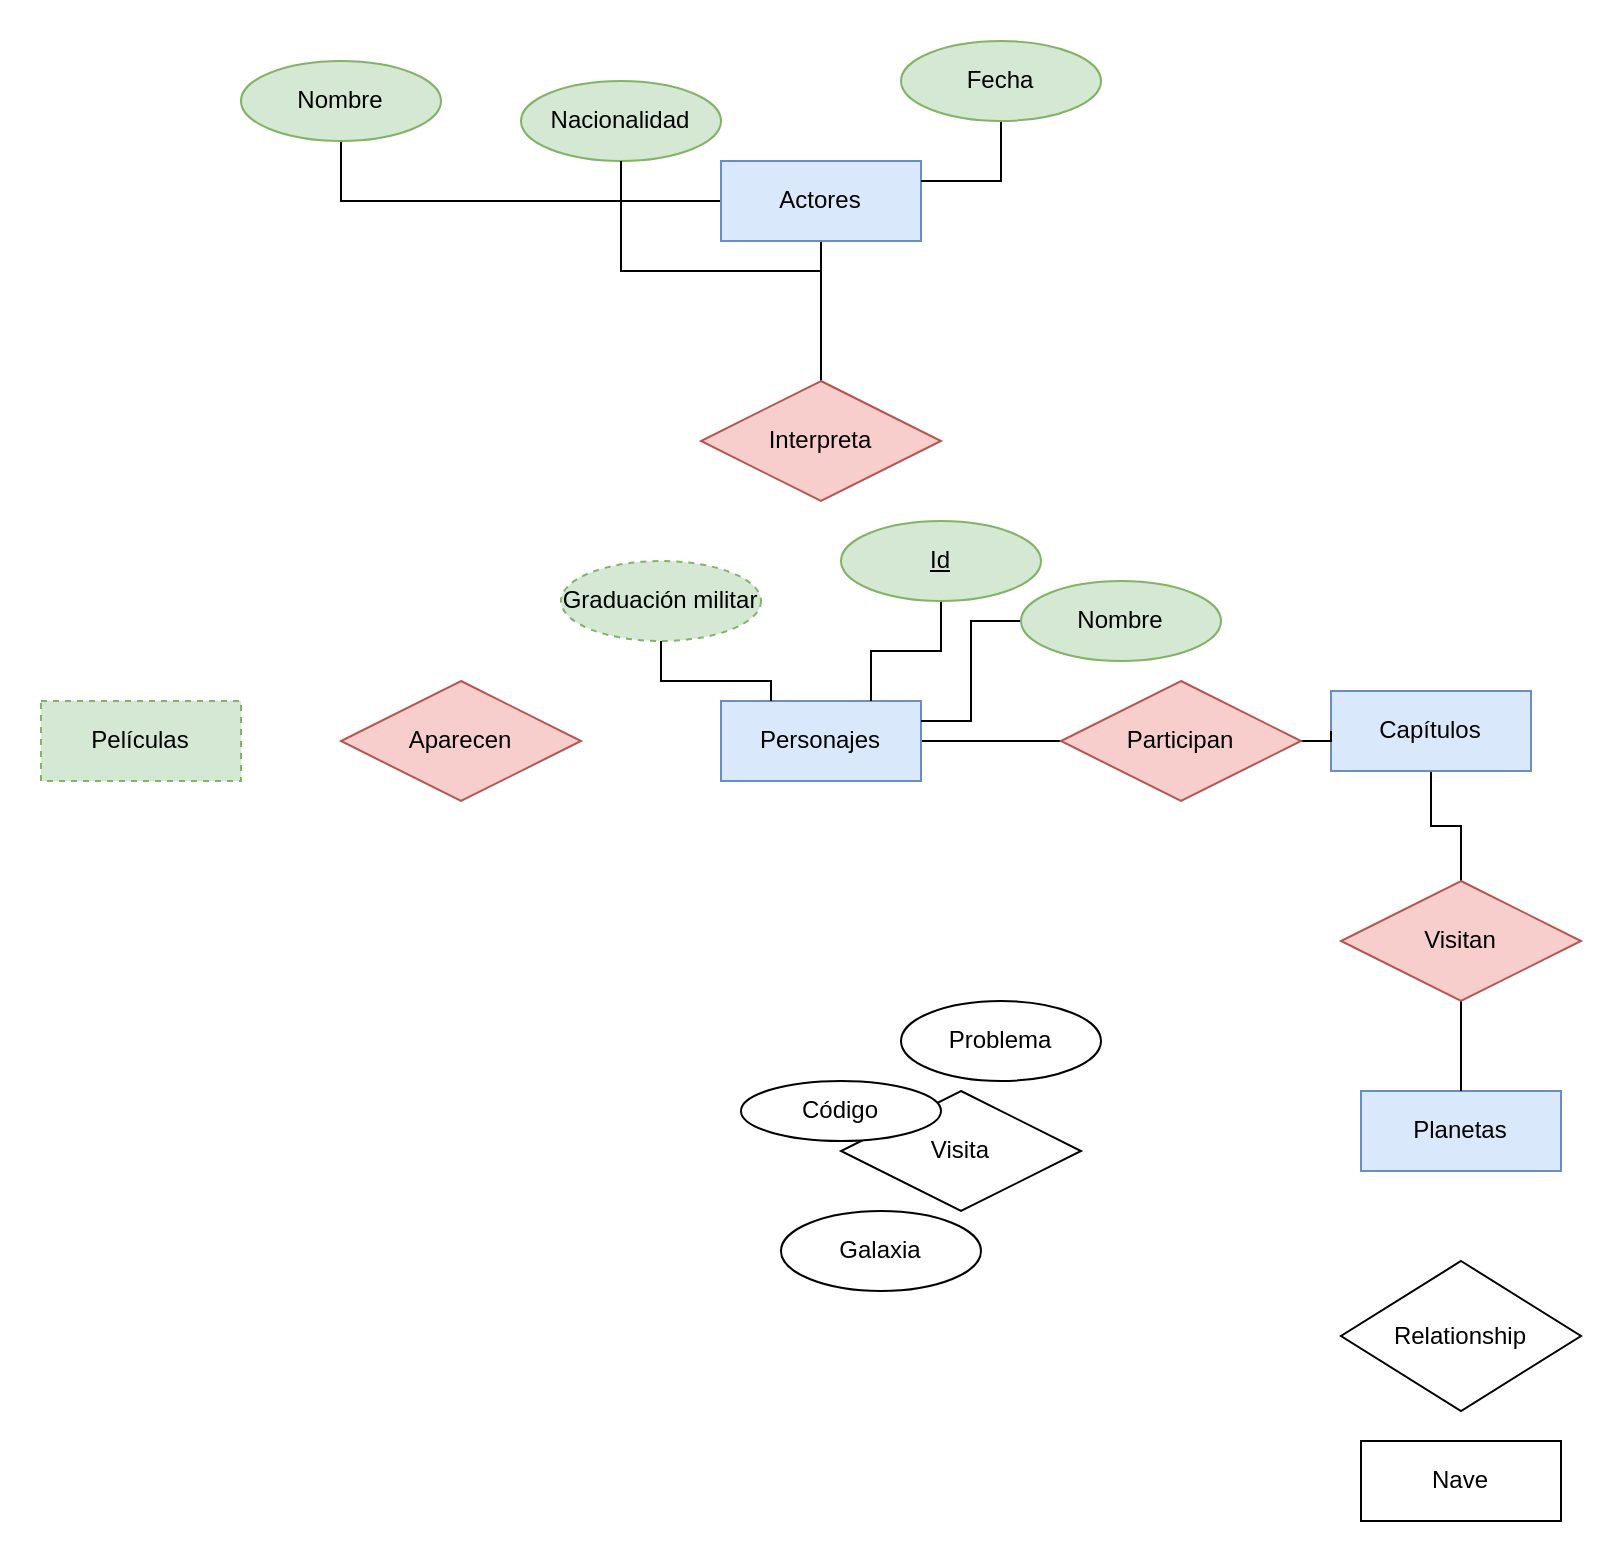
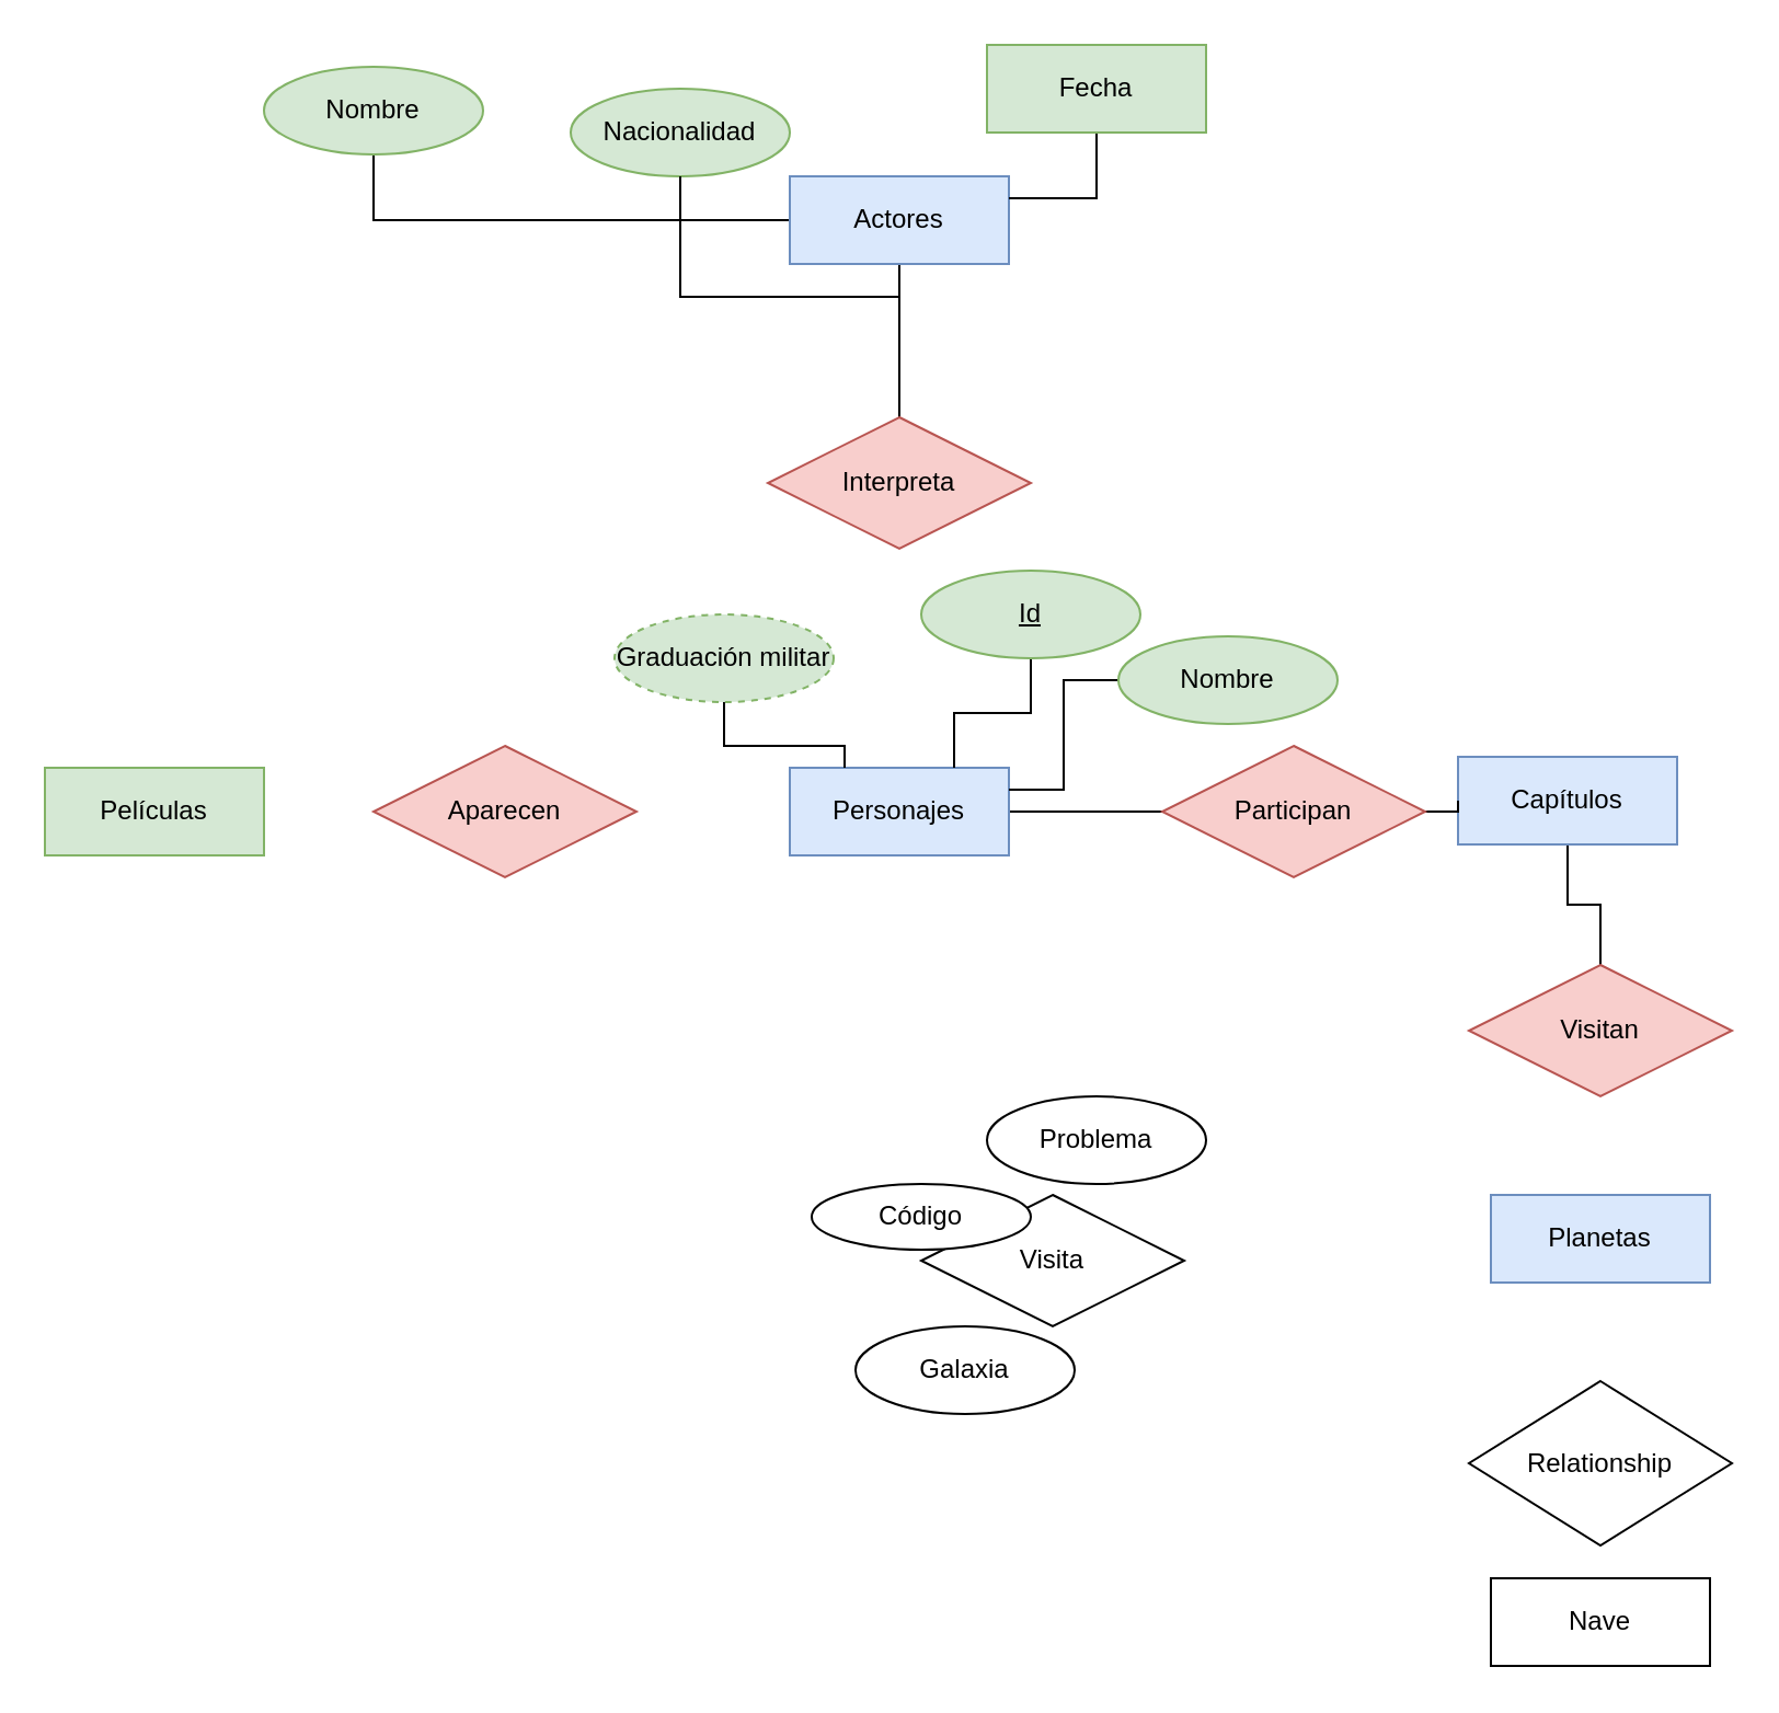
- <mxCell id="12" value="Fecha" style="ellipse;whiteSpace=wrap;html=1;align=center;fillColor=#d5e8d4;strokeColor=#82b366;" vertex="1" parent="1"><mxGeometry x="450" y="20" width="100" height="40" as="geometry" /></mxCell>
+ <mxCell id="12" value="Fecha" style="whiteSpace=wrap;html=1;align=center;fillColor=#d5e8d4;strokeColor=#82b366;rounded=0;" vertex="1" parent="1"><mxGeometry x="450" y="20" width="100" height="40" as="geometry" /></mxCell>
- <mxCell id="5" value="Películas" style="whiteSpace=wrap;html=1;align=center;fillColor=#d5e8d4;strokeColor=#82b366;dashed=1;" parent="1" vertex="1"><mxGeometry x="20" y="350" width="100" height="40" as="geometry" /></mxCell>
+ <mxCell id="5" value="Películas" style="whiteSpace=wrap;html=1;align=center;fillColor=#d5e8d4;strokeColor=#82b366;" parent="1" vertex="1"><mxGeometry x="20" y="350" width="100" height="40" as="geometry" /></mxCell>
- <mxCell id="30" style="edgeStyle=orthogonalEdgeStyle;rounded=0;orthogonalLoop=1;jettySize=auto;html=1;endArrow=none;endFill=0;" edge="1" parent="1" source="31" target="10"><mxGeometry relative="1" as="geometry" /></mxCell>
